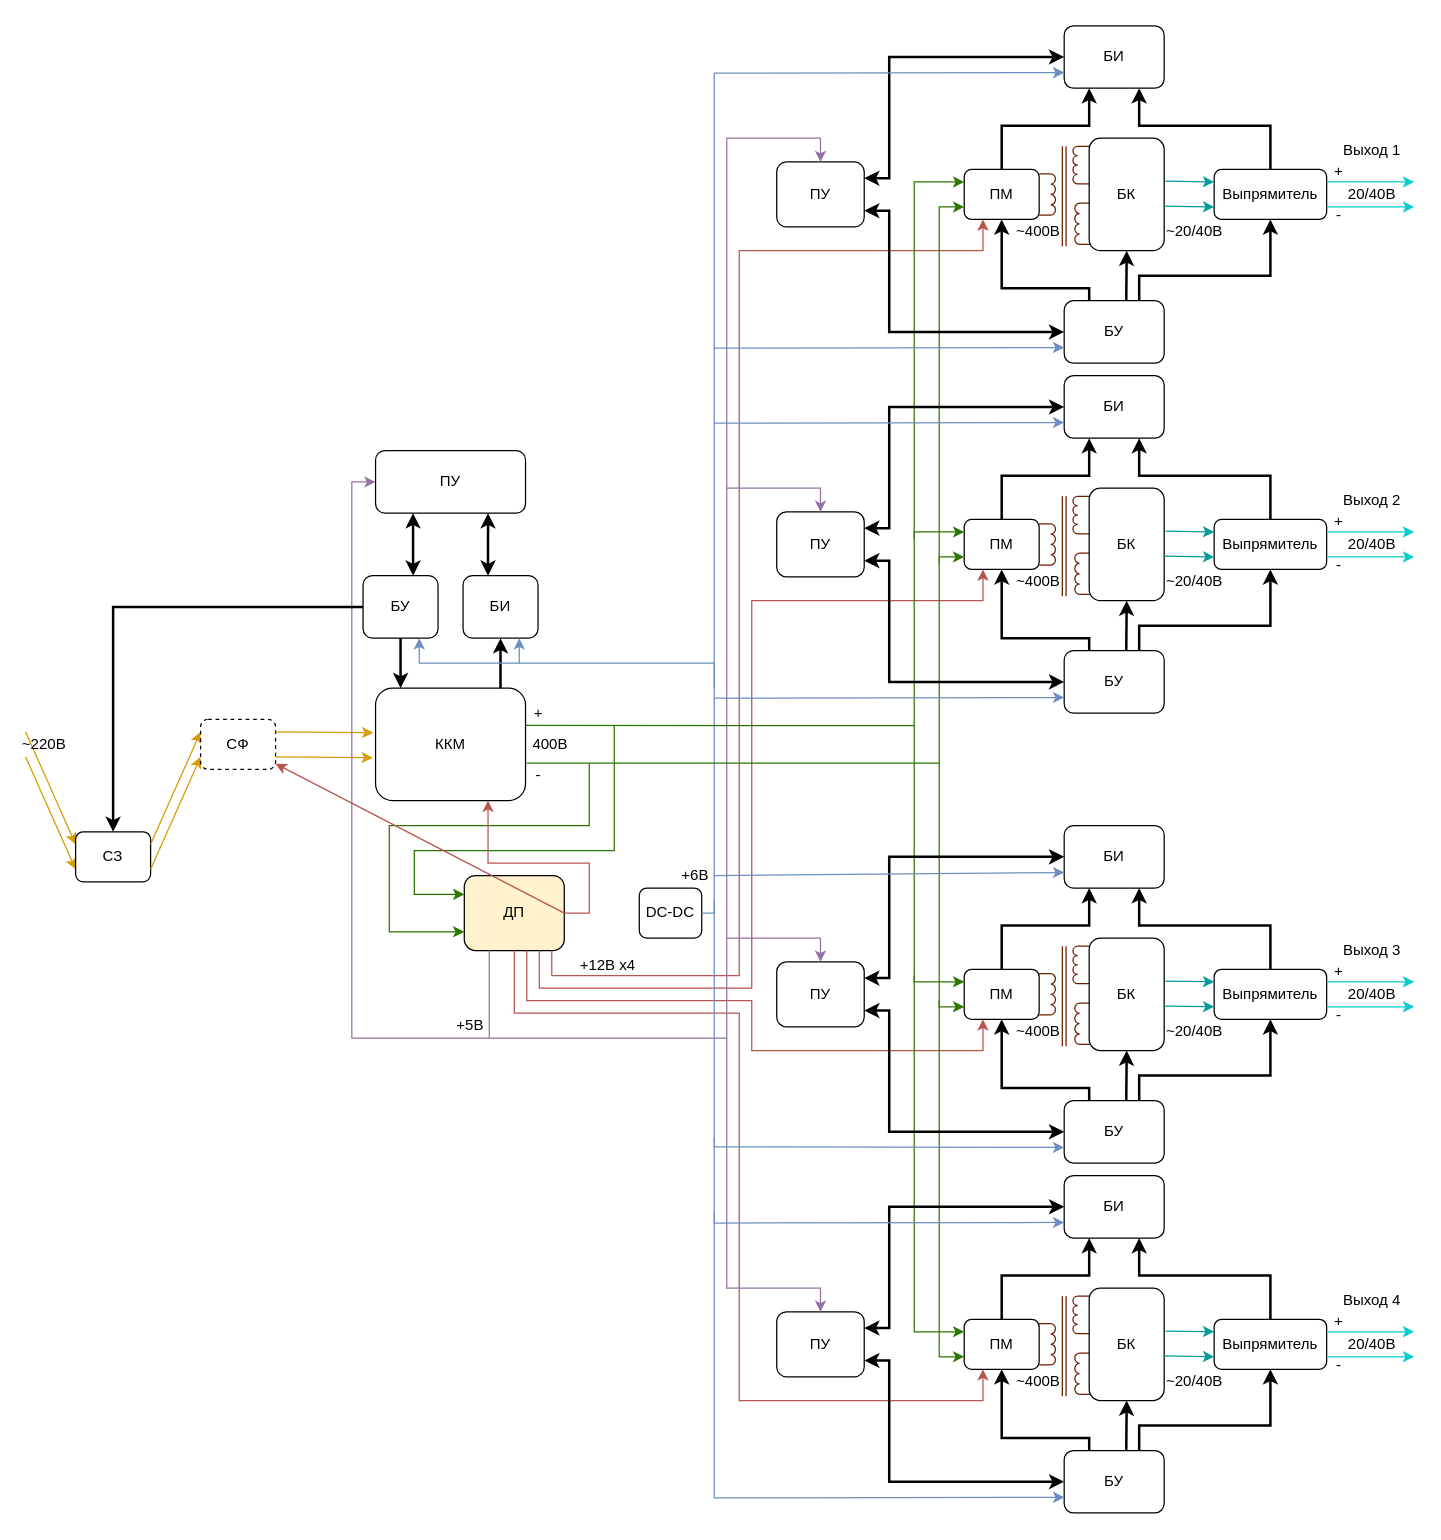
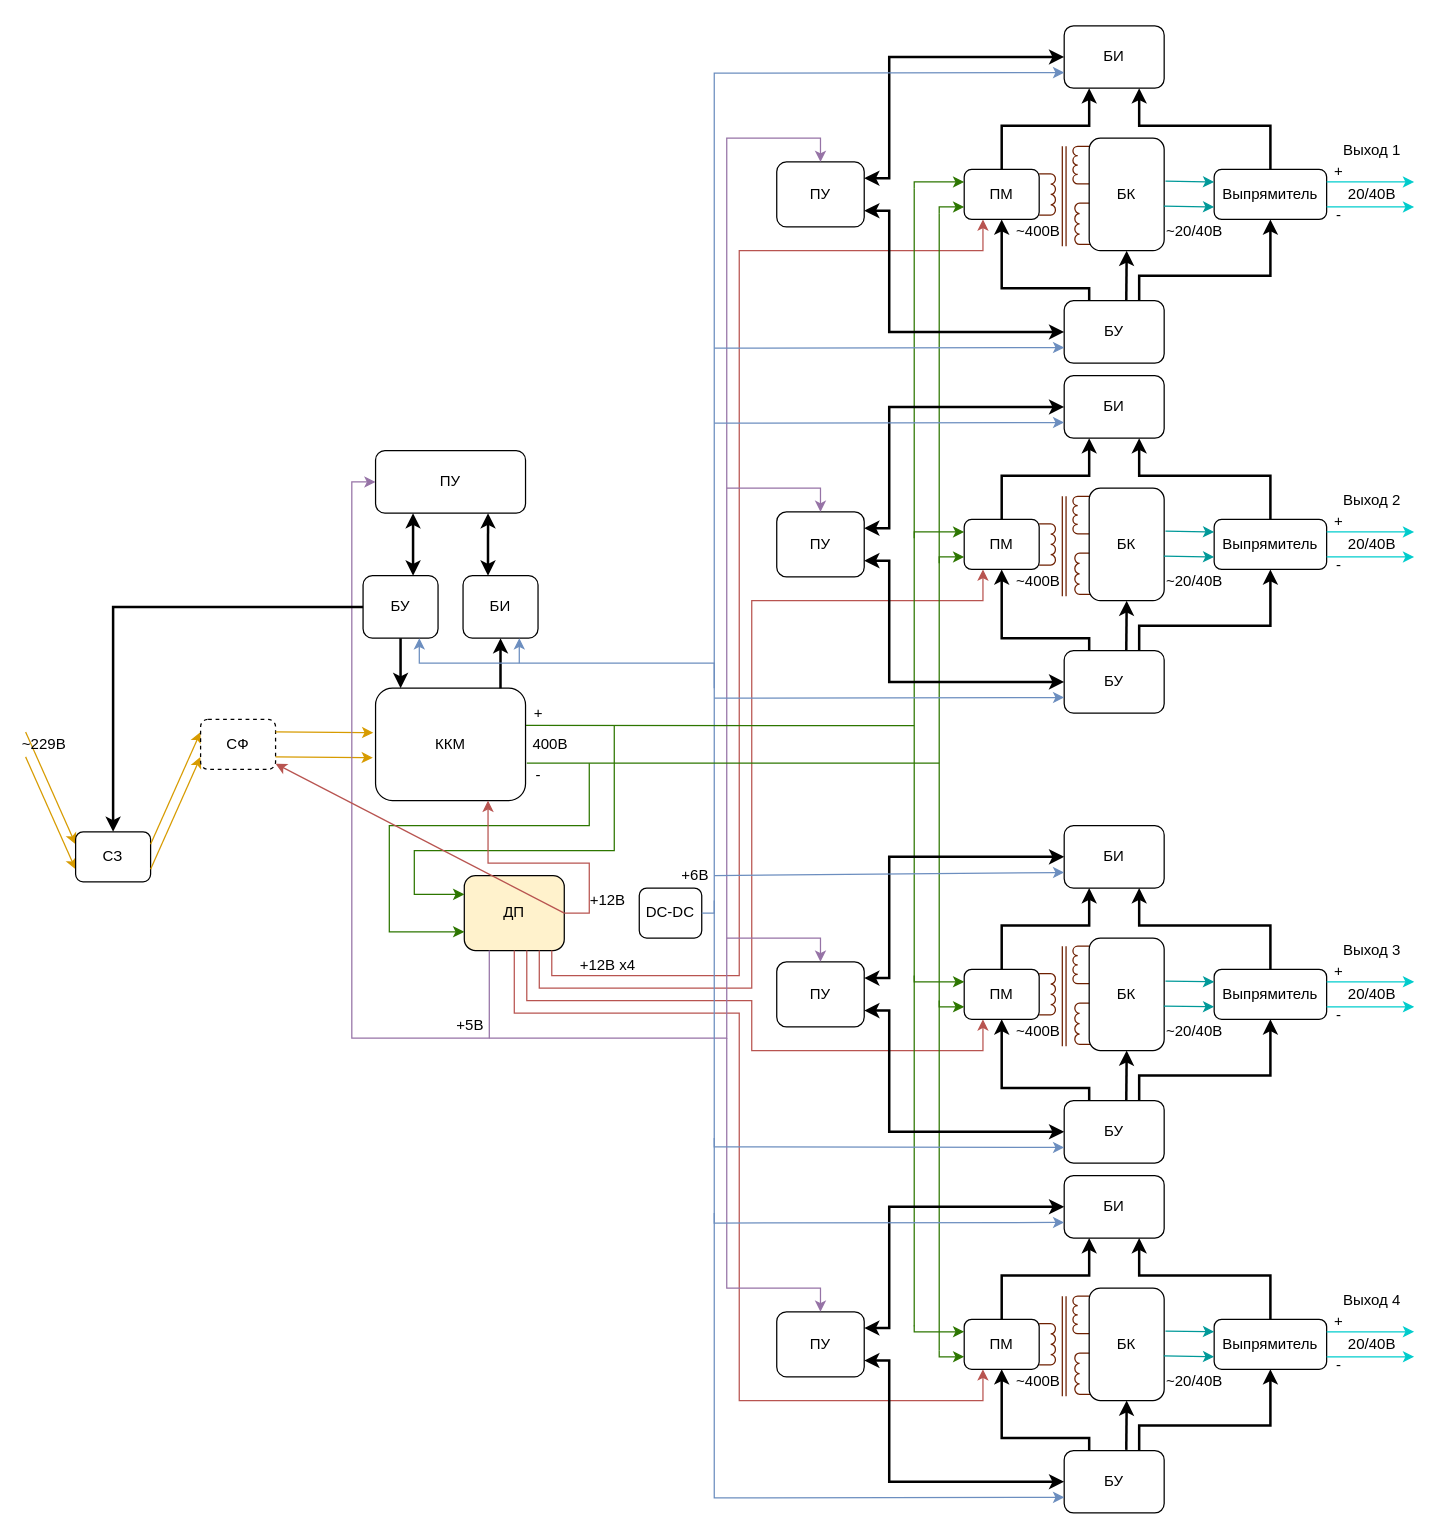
- <mxCell id="11" value="~220В" style="text;html=1;strokeColor=none;fillColor=none;align=center;verticalAlign=middle;whiteSpace=wrap;rounded=0;" parent="1" vertex="1"><mxGeometry x="20" y="585" width="30" height="20" as="geometry" /></mxCell>
+ <mxCell id="11" value="~229В" style="text;html=1;strokeColor=none;fillColor=none;align=center;verticalAlign=middle;whiteSpace=wrap;rounded=0;" parent="1" vertex="1"><mxGeometry x="20" y="585" width="30" height="20" as="geometry" /></mxCell>
+ <mxCell id="16" value="+12В" style="text;html=1;strokeColor=none;fillColor=none;align=center;verticalAlign=middle;whiteSpace=wrap;rounded=0;" parent="1" vertex="1"><mxGeometry x="471" y="710" width="30" height="20" as="geometry" /></mxCell>
